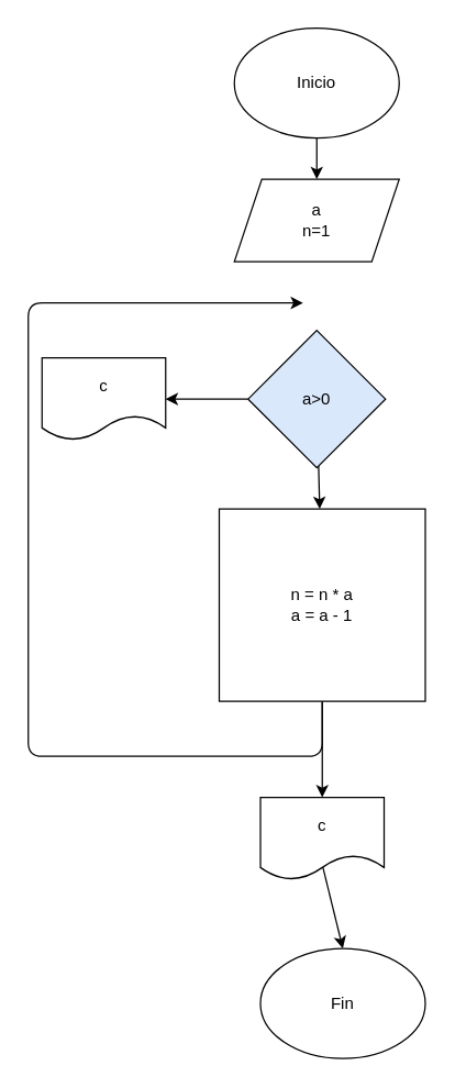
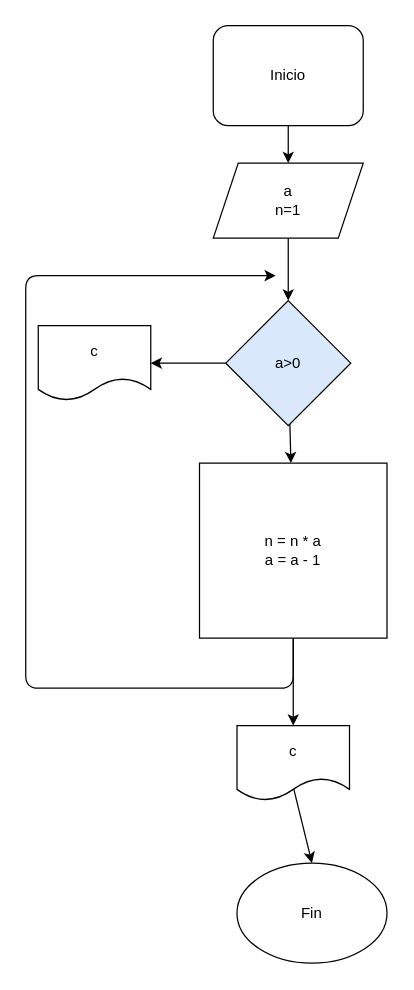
- <mxCell id="3" value="Inicio" style="ellipse;whiteSpace=wrap;html=1;" vertex="1" parent="1"><mxGeometry x="170" y="20" width="120" height="80" as="geometry" /></mxCell>
+ <mxCell id="3" value="Inicio" style="whiteSpace=wrap;html=1;rounded=1;" vertex="1" parent="1"><mxGeometry x="170" y="20" width="120" height="80" as="geometry" /></mxCell>
+ <mxCell id="4" value="" style="edgeStyle=none;html=1;" edge="1" parent="1" source="5" target="9"><mxGeometry relative="1" as="geometry" /></mxCell>
